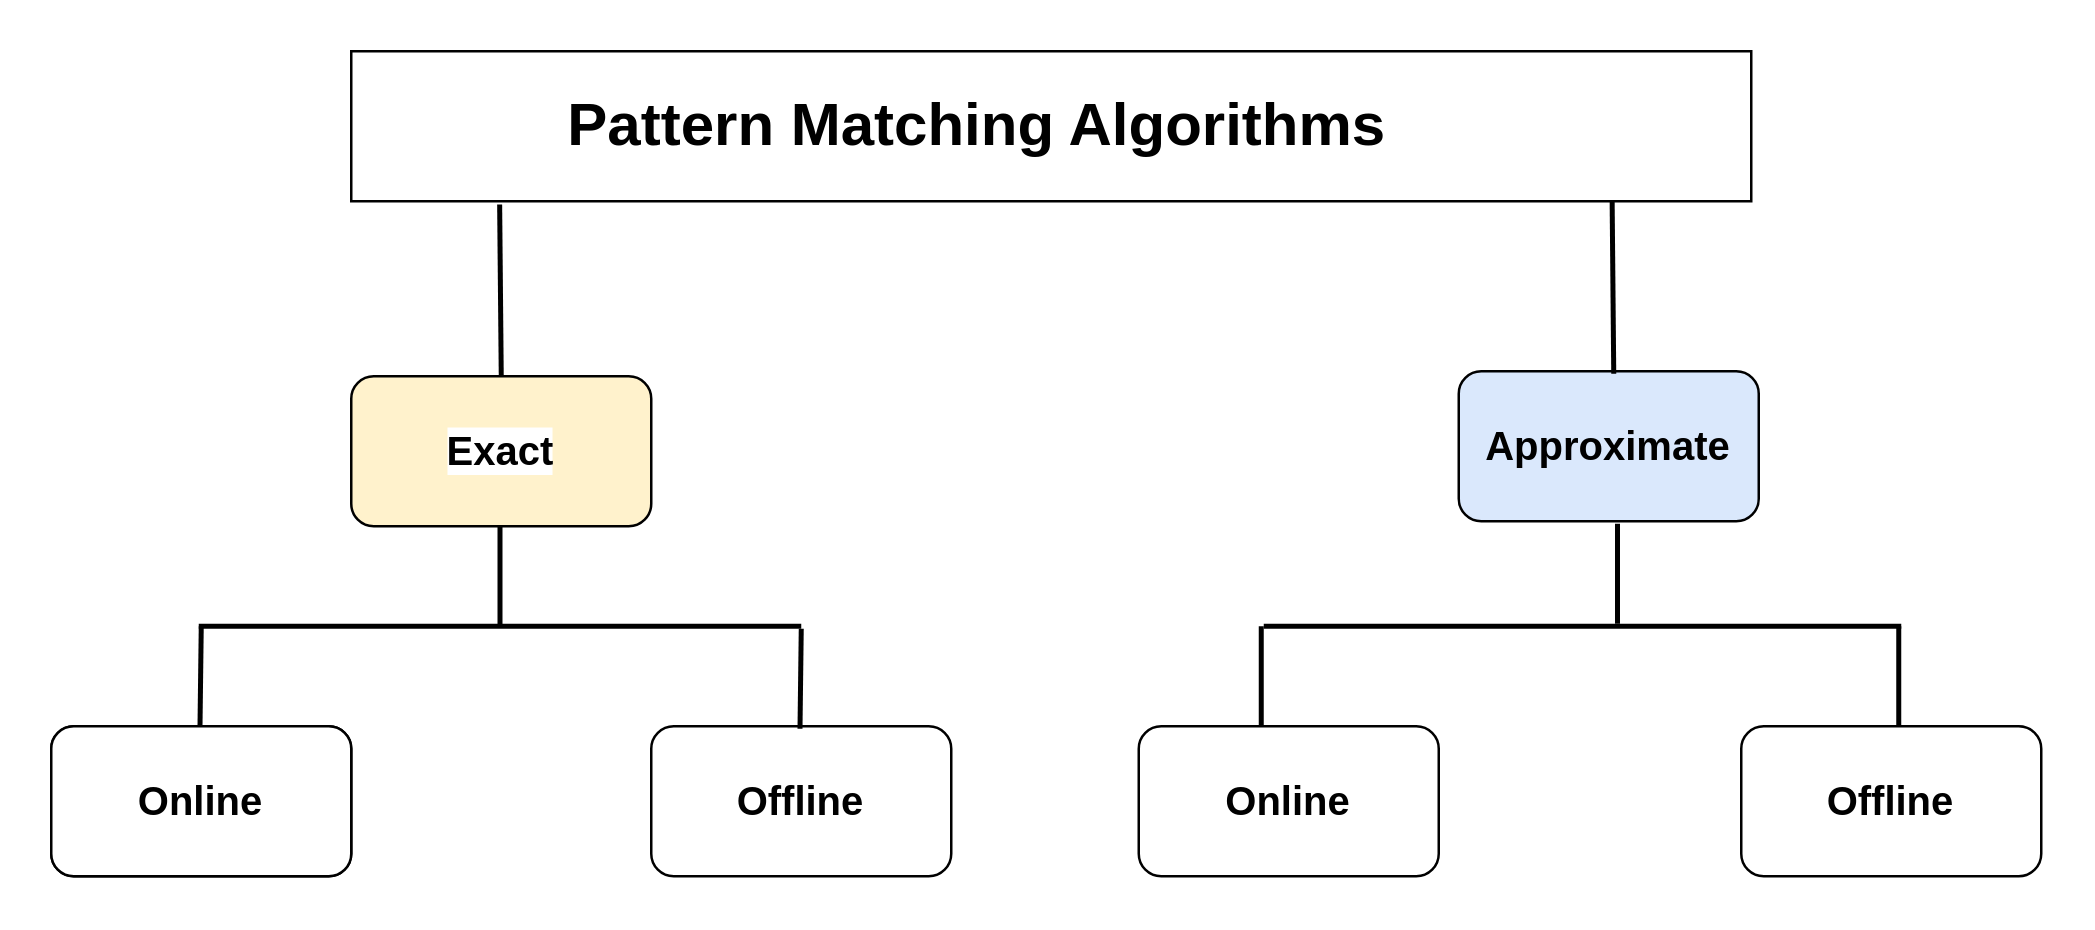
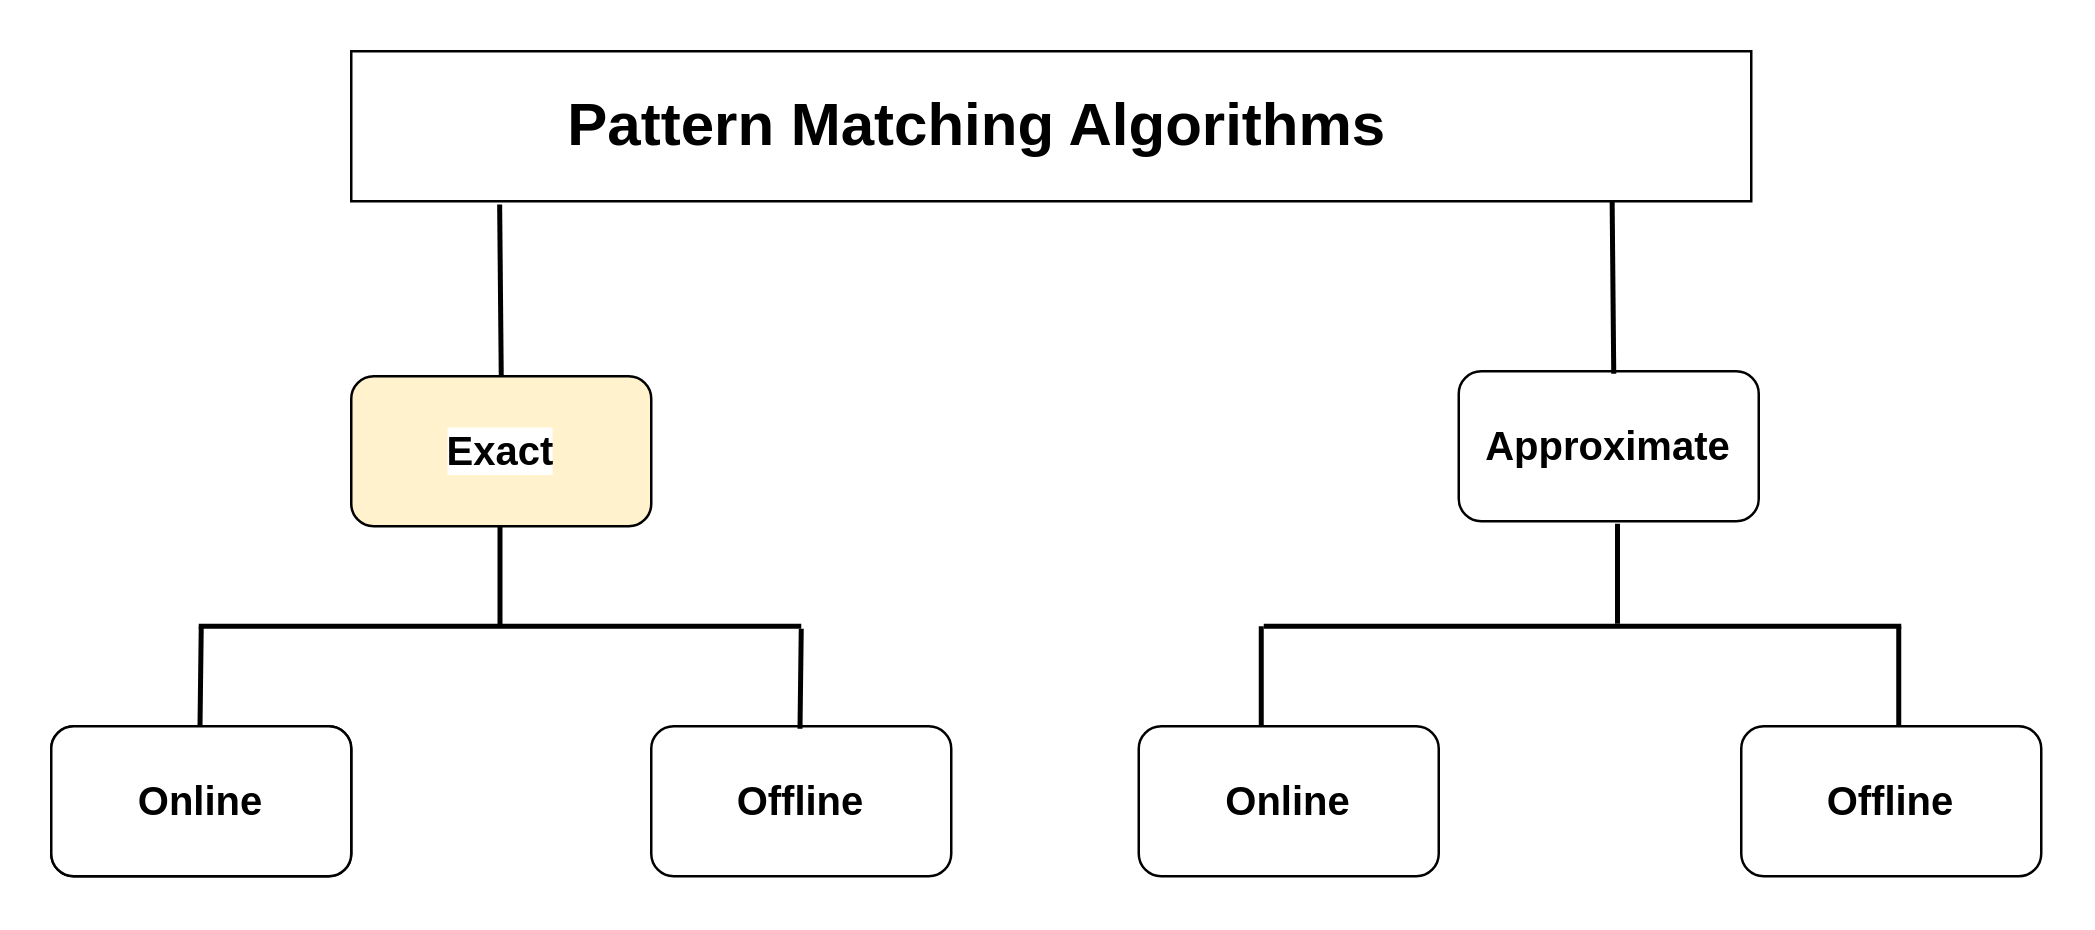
- <mxCell id="3" value="&lt;font style=&quot;font-size: 16px;&quot;&gt;Approximate&lt;/font&gt;" style="rounded=1;whiteSpace=wrap;html=1;fontStyle=1;fillColor=#dae8fc;" parent="1" vertex="1"><mxGeometry x="583" y="148" width="120" height="60" as="geometry" /></mxCell>
+ <mxCell id="3" value="&lt;font style=&quot;font-size: 16px;&quot;&gt;Approximate&lt;/font&gt;" style="rounded=1;whiteSpace=wrap;html=1;fontStyle=1" parent="1" vertex="1"><mxGeometry x="583" y="148" width="120" height="60" as="geometry" /></mxCell>
